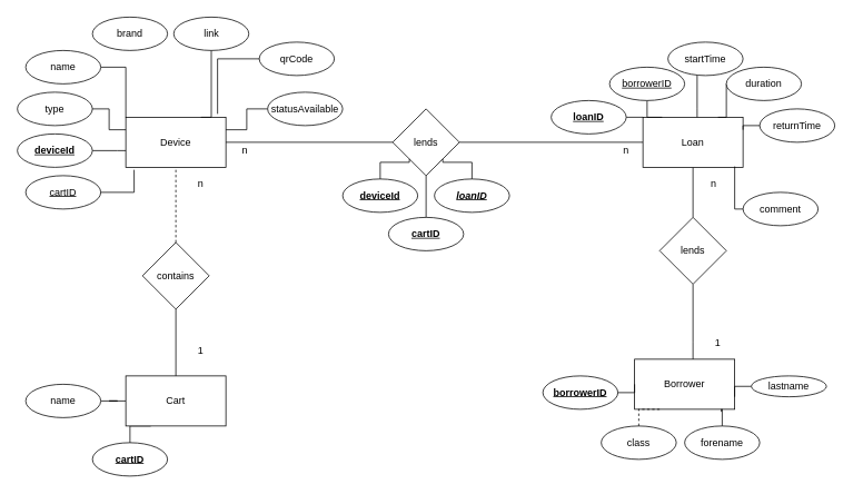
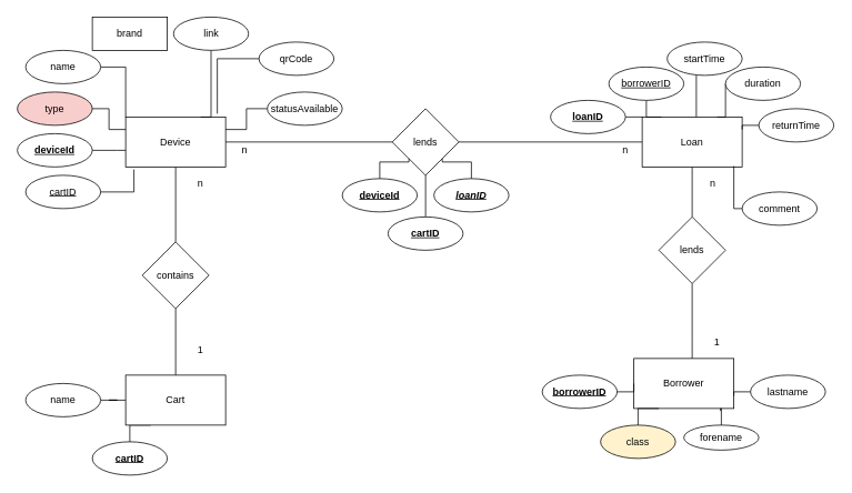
- <mxCell id="19" value="brand" style="ellipse;whiteSpace=wrap;html=1;" vertex="1" parent="1"><mxGeometry x="110" y="20" width="90" height="40" as="geometry" /></mxCell>
+ <mxCell id="19" value="brand" style="whiteSpace=wrap;html=1;rounded=0;" vertex="1" parent="1"><mxGeometry x="110" y="20" width="90" height="40" as="geometry" /></mxCell>
- <mxCell id="18" value="type" style="ellipse;whiteSpace=wrap;html=1;" vertex="1" parent="1"><mxGeometry x="20" y="110" width="90" height="40" as="geometry" /></mxCell>
+ <mxCell id="18" value="type" style="ellipse;whiteSpace=wrap;html=1;fillColor=#f8cecc;" vertex="1" parent="1"><mxGeometry x="20" y="110" width="90" height="40" as="geometry" /></mxCell>
- <mxCell id="8" style="edgeStyle=orthogonalEdgeStyle;rounded=0;orthogonalLoop=1;jettySize=auto;html=1;endArrow=none;endFill=0;dashed=1;" edge="1" parent="1" source="9" target="10"><mxGeometry relative="1" as="geometry" /></mxCell>
+ <mxCell id="8" style="edgeStyle=orthogonalEdgeStyle;rounded=0;orthogonalLoop=1;jettySize=auto;html=1;endArrow=none;endFill=0;" edge="1" parent="1" source="9" target="10"><mxGeometry relative="1" as="geometry" /></mxCell>
- <mxCell id="47" value="lastname" style="ellipse;whiteSpace=wrap;html=1;" vertex="1" parent="1"><mxGeometry x="900" y="450" width="90" height="25" as="geometry" /></mxCell>
+ <mxCell id="47" value="lastname" style="ellipse;whiteSpace=wrap;html=1;" vertex="1" parent="1"><mxGeometry x="900" y="450" width="90" height="40" as="geometry" /></mxCell>
- <mxCell id="42" style="edgeStyle=orthogonalEdgeStyle;rounded=0;orthogonalLoop=1;jettySize=auto;html=1;entryX=0.25;entryY=1;entryDx=0;entryDy=0;endArrow=none;endFill=0;dashed=1;" edge="1" parent="1" source="43" target="27"><mxGeometry relative="1" as="geometry" /></mxCell>
+ <mxCell id="42" style="edgeStyle=orthogonalEdgeStyle;rounded=0;orthogonalLoop=1;jettySize=auto;html=1;entryX=0.25;entryY=1;entryDx=0;entryDy=0;endArrow=none;endFill=0;" edge="1" parent="1" source="43" target="27"><mxGeometry relative="1" as="geometry" /></mxCell>
- <mxCell id="43" value="class" style="ellipse;whiteSpace=wrap;html=1;" vertex="1" parent="1"><mxGeometry x="720" y="510" width="90" height="40" as="geometry" /></mxCell>
+ <mxCell id="43" value="class" style="ellipse;whiteSpace=wrap;html=1;fillColor=#fff2cc;" vertex="1" parent="1"><mxGeometry x="720" y="510" width="90" height="40" as="geometry" /></mxCell>
- <mxCell id="45" value="forename" style="ellipse;whiteSpace=wrap;html=1;" vertex="1" parent="1"><mxGeometry x="820" y="510" width="90" height="40" as="geometry" /></mxCell>
+ <mxCell id="45" value="forename" style="ellipse;whiteSpace=wrap;html=1;" vertex="1" parent="1"><mxGeometry x="820" y="510" width="90" height="30" as="geometry" /></mxCell>
